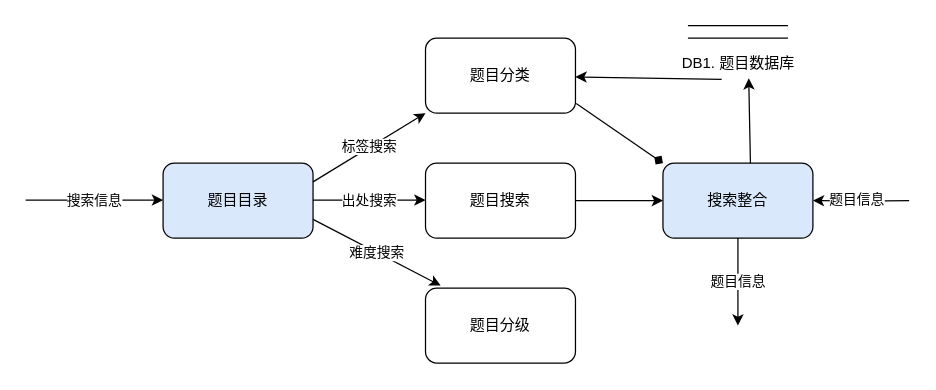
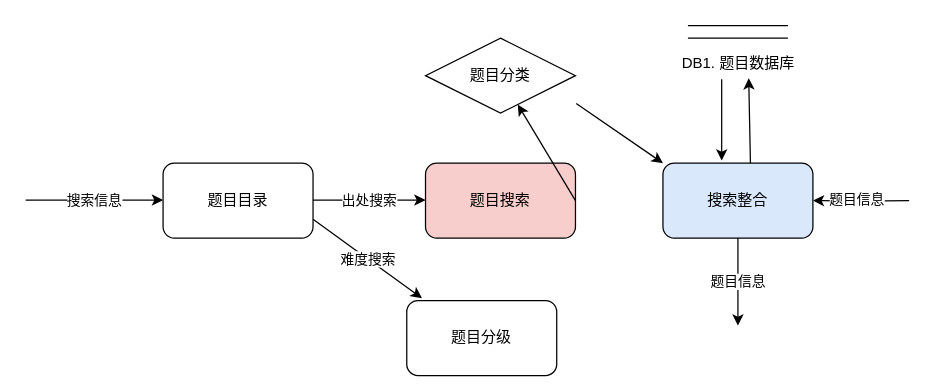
- <mxCell id="5" value="题目分类" style="rounded=1;whiteSpace=wrap;html=1;" vertex="1" parent="1"><mxGeometry x="340" y="30" width="120" height="60" as="geometry" /></mxCell>
+ <mxCell id="5" value="题目分类" style="rhombus;whiteSpace=wrap;html=1;" vertex="1" parent="1"><mxGeometry x="340" y="30" width="120" height="60" as="geometry" /></mxCell>
- <mxCell id="21" value="" style="endArrow=classic;html=1;rounded=0;exitX=0.363;exitY=1.146;exitDx=0;exitDy=0;exitPerimeter=0;" edge="1" parent="1" source="19" target="5"><mxGeometry width="50" height="50" relative="1" as="geometry"><mxPoint x="430" y="210" as="sourcePoint" /><mxPoint x="480" y="160" as="targetPoint" /></mxGeometry></mxCell>
+ <mxCell id="21" value="" style="endArrow=classic;html=1;rounded=0;entryX=0.392;entryY=-0.035;entryDx=0;entryDy=0;entryPerimeter=0;exitX=0.363;exitY=1.146;exitDx=0;exitDy=0;exitPerimeter=0;" edge="1" parent="1" source="19" target="10"><mxGeometry width="50" height="50" relative="1" as="geometry"><mxPoint x="430" y="210" as="sourcePoint" /><mxPoint x="480" y="160" as="targetPoint" /></mxGeometry></mxCell>
- <mxCell id="4" value="标签搜索" style="endArrow=classic;html=1;rounded=0;exitX=1;exitY=0.25;exitDx=0;exitDy=0;entryX=0;entryY=1;entryDx=0;entryDy=0;" edge="1" parent="1" source="3" target="5"><mxGeometry width="50" height="50" relative="1" as="geometry"><mxPoint x="250" y="150" as="sourcePoint" /><mxPoint x="330" y="70" as="targetPoint" /></mxGeometry></mxCell>
- <mxCell id="11" value="" style="endArrow=diamond;html=1;rounded=0;entryX=0;entryY=0;entryDx=0;entryDy=0;exitX=1.005;exitY=0.872;exitDx=0;exitDy=0;exitPerimeter=0;" edge="1" parent="1" source="5" target="10"><mxGeometry width="50" height="50" relative="1" as="geometry"><mxPoint x="460" y="90" as="sourcePoint" /><mxPoint x="490" y="180" as="targetPoint" /></mxGeometry></mxCell>
+ <mxCell id="11" value="" style="endArrow=classic;html=1;rounded=0;entryX=0;entryY=0;entryDx=0;entryDy=0;exitX=1.005;exitY=0.872;exitDx=0;exitDy=0;exitPerimeter=0;" edge="1" parent="1" source="5" target="10"><mxGeometry width="50" height="50" relative="1" as="geometry"><mxPoint x="460" y="90" as="sourcePoint" /><mxPoint x="490" y="180" as="targetPoint" /></mxGeometry></mxCell>
- <mxCell id="3" value="题目目录" style="rounded=1;whiteSpace=wrap;html=1;fillColor=#dae8fc;" vertex="1" parent="1"><mxGeometry x="130" y="130" width="120" height="60" as="geometry" /></mxCell>
+ <mxCell id="3" value="题目目录" style="rounded=1;whiteSpace=wrap;html=1;" vertex="1" parent="1"><mxGeometry x="130" y="130" width="120" height="60" as="geometry" /></mxCell>
- <mxCell id="9" value="题目搜索" style="rounded=1;whiteSpace=wrap;html=1;" vertex="1" parent="1"><mxGeometry x="340" y="130" width="120" height="60" as="geometry" /></mxCell>
+ <mxCell id="9" value="题目搜索" style="rounded=1;whiteSpace=wrap;html=1;fillColor=#f8cecc;" vertex="1" parent="1"><mxGeometry x="340" y="130" width="120" height="60" as="geometry" /></mxCell>
- <mxCell id="12" value="" style="endArrow=classic;html=1;rounded=0;entryX=0;entryY=0.5;entryDx=0;entryDy=0;exitX=1;exitY=0.5;exitDx=0;exitDy=0;" edge="1" parent="1" source="9" target="10"><mxGeometry width="50" height="50" relative="1" as="geometry"><mxPoint x="440" y="230" as="sourcePoint" /><mxPoint x="490" y="180" as="targetPoint" /></mxGeometry></mxCell>
+ <mxCell id="12" value="" style="endArrow=classic;html=1;rounded=0;exitX=1;exitY=0.5;exitDx=0;exitDy=0;" edge="1" parent="1" source="9" target="5"><mxGeometry width="50" height="50" relative="1" as="geometry"><mxPoint x="440" y="230" as="sourcePoint" /><mxPoint x="490" y="180" as="targetPoint" /></mxGeometry></mxCell>
- <mxCell id="7" value="题目分级" style="rounded=1;whiteSpace=wrap;html=1;" vertex="1" parent="1"><mxGeometry x="340" y="230" width="120" height="60" as="geometry" /></mxCell>
+ <mxCell id="7" value="题目分级" style="rounded=1;whiteSpace=wrap;html=1;" vertex="1" parent="1"><mxGeometry x="325" y="240" width="120" height="60" as="geometry" /></mxCell>
